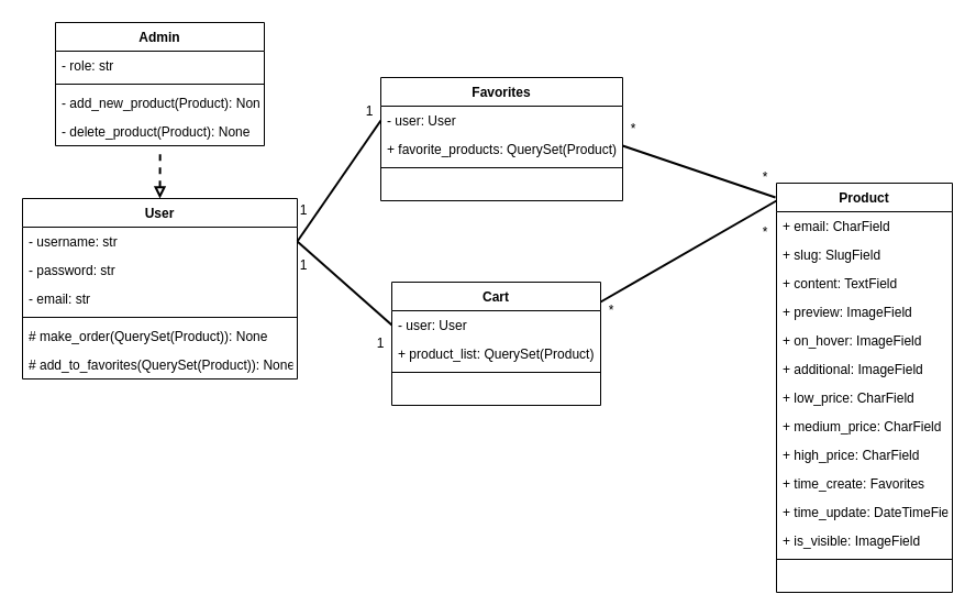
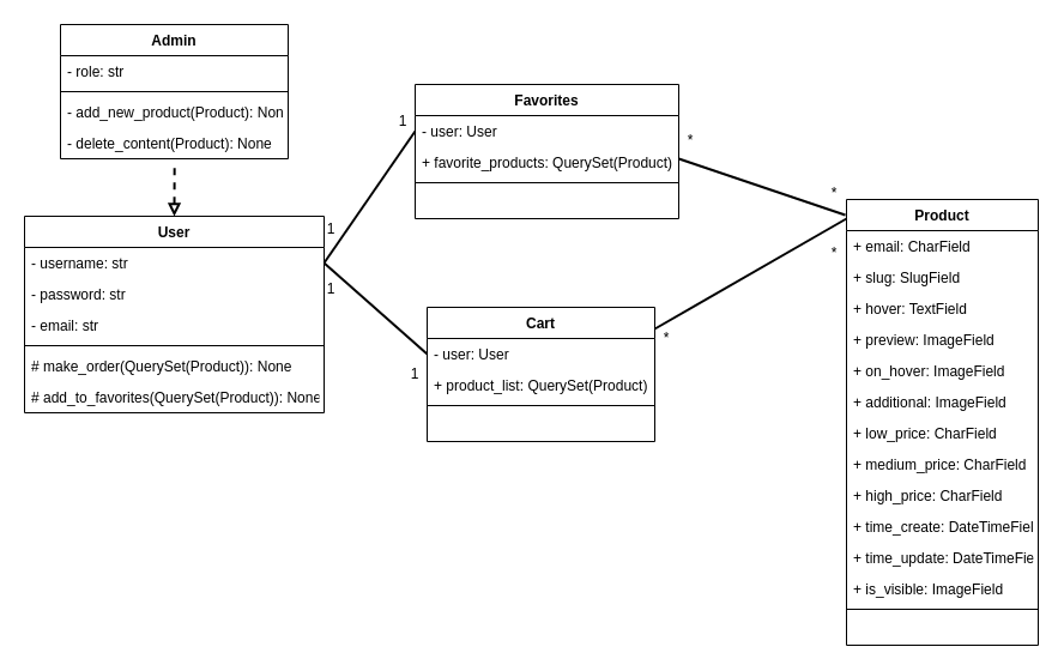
- <mxCell id="39" value="- delete_product(Product): None" style="text;strokeColor=none;fillColor=none;align=left;verticalAlign=top;spacingLeft=4;spacingRight=4;overflow=hidden;rotatable=0;points=[[0,0.5],[1,0.5]];portConstraint=eastwest;" parent="35" vertex="1"><mxGeometry y="86" width="190" height="26" as="geometry" /></mxCell>
+ <mxCell id="39" value="- delete_content(Product): None" style="text;strokeColor=none;fillColor=none;align=left;verticalAlign=top;spacingLeft=4;spacingRight=4;overflow=hidden;rotatable=0;points=[[0,0.5],[1,0.5]];portConstraint=eastwest;" parent="35" vertex="1"><mxGeometry y="86" width="190" height="26" as="geometry" /></mxCell>
- <mxCell id="12" value="+ content: TextField" style="text;strokeColor=none;fillColor=none;align=left;verticalAlign=top;spacingLeft=4;spacingRight=4;overflow=hidden;rotatable=0;points=[[0,0.5],[1,0.5]];portConstraint=eastwest;" parent="9" vertex="1"><mxGeometry y="78" width="160" height="26" as="geometry" /></mxCell>
+ <mxCell id="12" value="+ hover: TextField" style="text;strokeColor=none;fillColor=none;align=left;verticalAlign=top;spacingLeft=4;spacingRight=4;overflow=hidden;rotatable=0;points=[[0,0.5],[1,0.5]];portConstraint=eastwest;" parent="9" vertex="1"><mxGeometry y="78" width="160" height="26" as="geometry" /></mxCell>
- <mxCell id="19" value="+ time_create: Favorites" style="text;strokeColor=none;fillColor=none;align=left;verticalAlign=top;spacingLeft=4;spacingRight=4;overflow=hidden;rotatable=0;points=[[0,0.5],[1,0.5]];portConstraint=eastwest;" parent="9" vertex="1"><mxGeometry y="260" width="160" height="26" as="geometry" /></mxCell>
+ <mxCell id="19" value="+ time_create: DateTimeField" style="text;strokeColor=none;fillColor=none;align=left;verticalAlign=top;spacingLeft=4;spacingRight=4;overflow=hidden;rotatable=0;points=[[0,0.5],[1,0.5]];portConstraint=eastwest;" parent="9" vertex="1"><mxGeometry y="260" width="160" height="26" as="geometry" /></mxCell>
